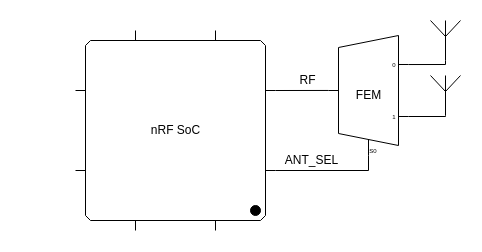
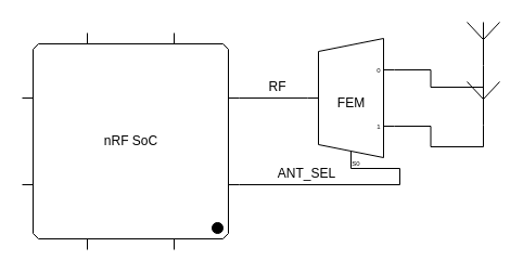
- <mxCell id="9" value="FEM" style="shadow=0;dashed=0;align=center;html=1;strokeWidth=1;shape=mxgraph.electrical.abstract.mux2;operation=demux;" parent="1" vertex="1"><mxGeometry x="328" y="35" width="80" height="120" as="geometry" /></mxCell>
+ <mxCell id="9" value="FEM" style="shadow=0;dashed=0;align=center;html=1;strokeWidth=1;shape=mxgraph.electrical.abstract.mux2;operation=demux;" parent="1" vertex="1"><mxGeometry x="283" y="35" width="80" height="120" as="geometry" /></mxCell>
- <mxCell id="6" value="nRF SoC" style="shadow=0;dashed=0;align=center;html=1;strokeWidth=1;shape=mxgraph.electrical.logic_gates.qfp_ic;labelCount=1;pinSpacing=80;startPin=se;pinLabelType=cust;" parent="1" vertex="1"><mxGeometry x="75" y="30" width="200" height="200" as="geometry" /></mxCell>
+ <mxCell id="6" value="nRF SoC" style="shadow=0;dashed=0;align=center;html=1;strokeWidth=1;shape=mxgraph.electrical.logic_gates.qfp_ic;labelCount=1;pinSpacing=80;startPin=se;pinLabelType=cust;" parent="1" vertex="1"><mxGeometry x="20" y="30" width="200" height="200" as="geometry" /></mxCell>
